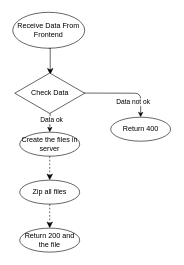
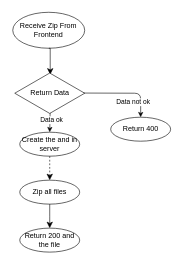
- <mxCell id="2" value="Receive Data From Frontend" style="ellipse;whiteSpace=wrap;html=1;align=center;newEdgeStyle={&quot;edgeStyle&quot;:&quot;entityRelationEdgeStyle&quot;,&quot;startArrow&quot;:&quot;none&quot;,&quot;endArrow&quot;:&quot;none&quot;,&quot;segment&quot;:10,&quot;curved&quot;:1,&quot;sourcePerimeterSpacing&quot;:0,&quot;targetPerimeterSpacing&quot;:0};treeFolding=1;treeMoving=1;" parent="1" vertex="1"><mxGeometry x="20.33" y="20" width="120" height="60" as="geometry" /></mxCell>
+ <mxCell id="2" value="Receive Zip From Frontend" style="ellipse;whiteSpace=wrap;html=1;align=center;newEdgeStyle={&quot;edgeStyle&quot;:&quot;entityRelationEdgeStyle&quot;,&quot;startArrow&quot;:&quot;none&quot;,&quot;endArrow&quot;:&quot;none&quot;,&quot;segment&quot;:10,&quot;curved&quot;:1,&quot;sourcePerimeterSpacing&quot;:0,&quot;targetPerimeterSpacing&quot;:0};treeFolding=1;treeMoving=1;" parent="1" vertex="1"><mxGeometry x="20.33" y="20" width="120" height="60" as="geometry" /></mxCell>
- <mxCell id="8" value="Check Data" style="html=1;whiteSpace=wrap;aspect=fixed;shape=isoRectangle;" parent="1" vertex="1"><mxGeometry x="23.66" y="120" width="116.67" height="70" as="geometry" /></mxCell>
+ <mxCell id="8" value="Return Data" style="html=1;whiteSpace=wrap;aspect=fixed;shape=isoRectangle;" parent="1" vertex="1"><mxGeometry x="23.66" y="120" width="116.67" height="70" as="geometry" /></mxCell>
- <mxCell id="10" value="Create the files in server" style="ellipse;whiteSpace=wrap;html=1;align=center;newEdgeStyle={&quot;edgeStyle&quot;:&quot;entityRelationEdgeStyle&quot;,&quot;startArrow&quot;:&quot;none&quot;,&quot;endArrow&quot;:&quot;none&quot;,&quot;segment&quot;:10,&quot;curved&quot;:1,&quot;sourcePerimeterSpacing&quot;:0,&quot;targetPerimeterSpacing&quot;:0};treeFolding=1;treeMoving=1;" parent="1" vertex="1"><mxGeometry x="32" y="220" width="100" height="40" as="geometry" /></mxCell>
+ <mxCell id="10" value="Create the and in server" style="ellipse;whiteSpace=wrap;html=1;align=center;newEdgeStyle={&quot;edgeStyle&quot;:&quot;entityRelationEdgeStyle&quot;,&quot;startArrow&quot;:&quot;none&quot;,&quot;endArrow&quot;:&quot;none&quot;,&quot;segment&quot;:10,&quot;curved&quot;:1,&quot;sourcePerimeterSpacing&quot;:0,&quot;targetPerimeterSpacing&quot;:0};treeFolding=1;treeMoving=1;" parent="1" vertex="1"><mxGeometry x="32" y="220" width="100" height="40" as="geometry" /></mxCell>
- <mxCell id="14" value="" style="edgeStyle=elbowEdgeStyle;elbow=vertical;endArrow=classic;html=1;curved=0;rounded=0;endSize=8;startSize=8;exitX=0.5;exitY=1;exitDx=0;exitDy=0;dashed=1;" parent="1" source="11" target="13" edge="1"><mxGeometry width="50" height="50" relative="1" as="geometry"><mxPoint x="142" y="340" as="sourcePoint" /><mxPoint x="192" y="290" as="targetPoint" /></mxGeometry></mxCell>
+ <mxCell id="14" value="" style="edgeStyle=elbowEdgeStyle;elbow=vertical;endArrow=classic;html=1;curved=0;rounded=0;endSize=8;startSize=8;exitX=0.5;exitY=1;exitDx=0;exitDy=0;" parent="1" source="11" target="13" edge="1"><mxGeometry width="50" height="50" relative="1" as="geometry"><mxPoint x="142" y="340" as="sourcePoint" /><mxPoint x="192" y="290" as="targetPoint" /></mxGeometry></mxCell>
